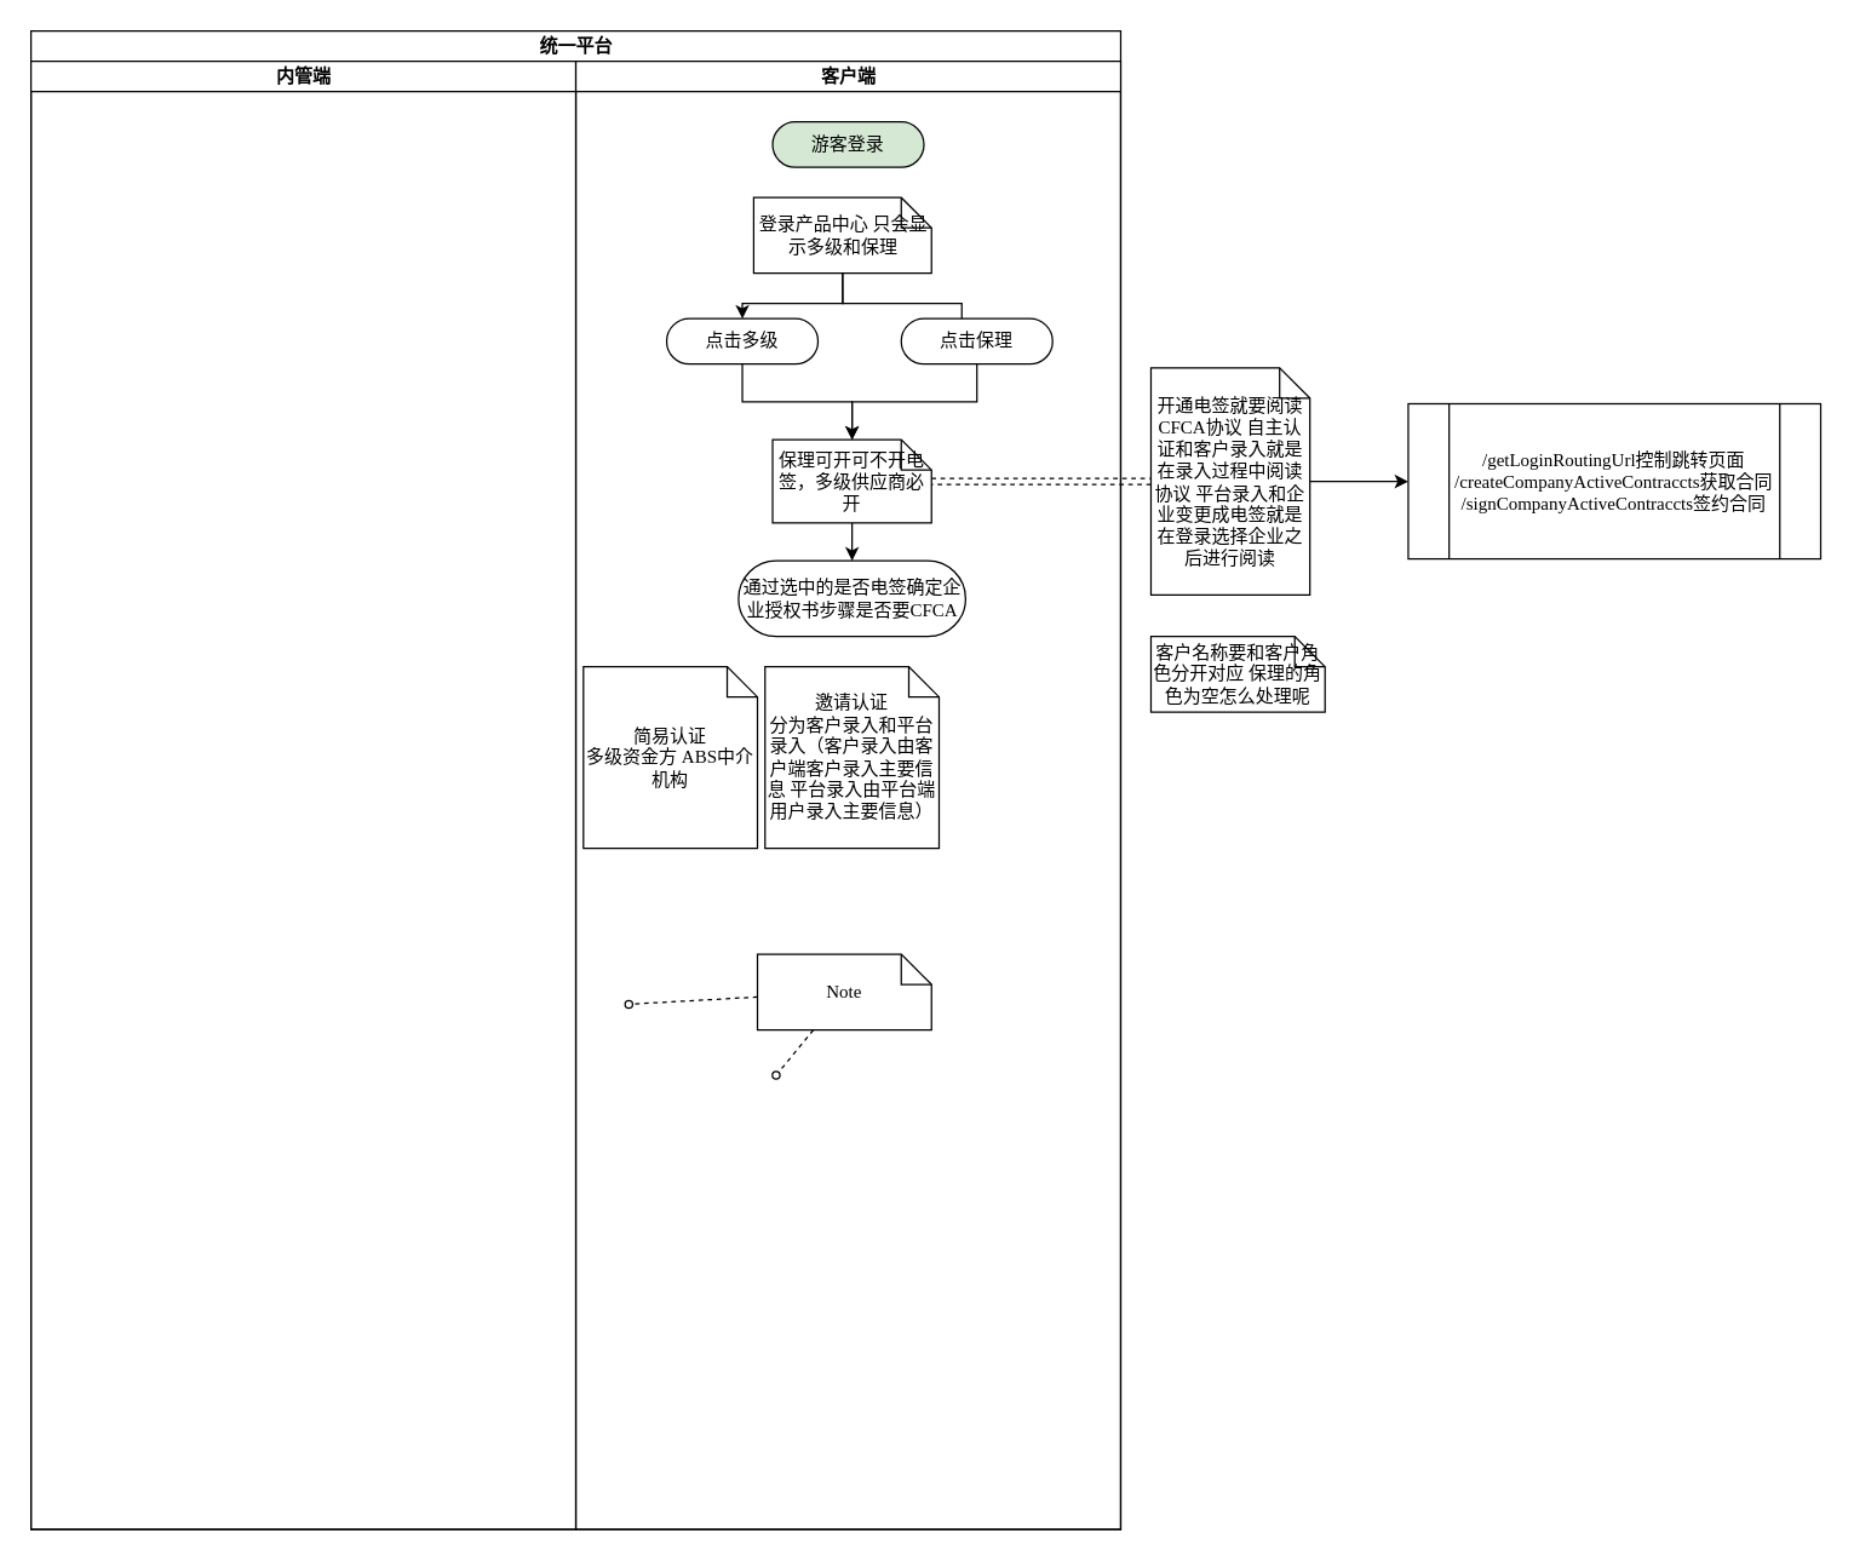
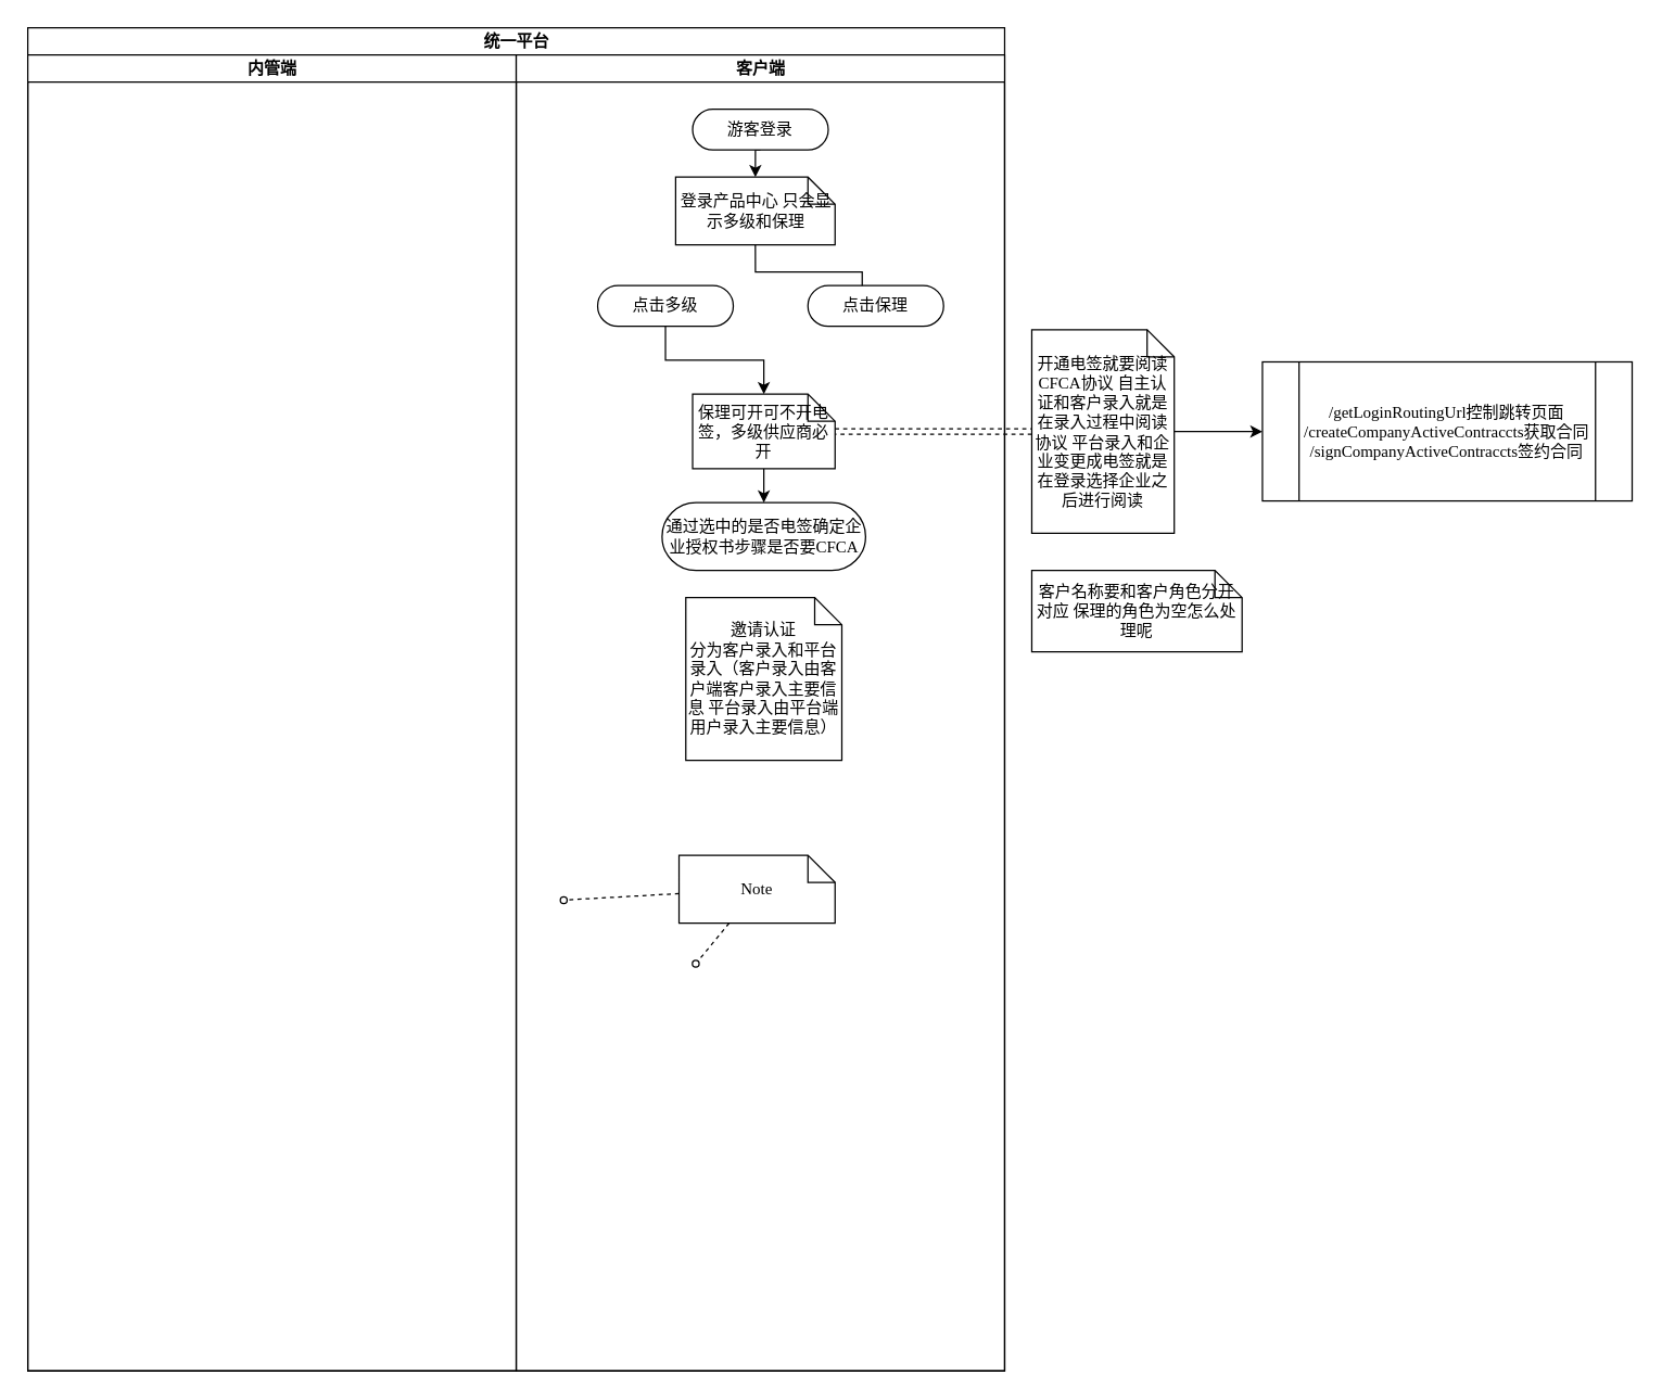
- <mxCell id="6" value="游客登录" style="rounded=1;whiteSpace=wrap;html=1;shadow=0;comic=0;labelBackgroundColor=none;strokeWidth=1;fontFamily=Verdana;fontSize=12;align=center;arcSize=50;fillColor=#d5e8d4;" parent="4" vertex="1"><mxGeometry x="130" y="40" width="100" height="30" as="geometry" /></mxCell>
+ <mxCell id="6" value="游客登录" style="rounded=1;whiteSpace=wrap;html=1;shadow=0;comic=0;labelBackgroundColor=none;strokeWidth=1;fontFamily=Verdana;fontSize=12;align=center;arcSize=50;" parent="4" vertex="1"><mxGeometry x="130" y="40" width="100" height="30" as="geometry" /></mxCell>
+ <mxCell id="5" style="edgeStyle=orthogonalEdgeStyle;rounded=0;orthogonalLoop=1;jettySize=auto;html=1;exitX=0.5;exitY=1;exitDx=0;exitDy=0;entryX=0.5;entryY=0;entryDx=0;entryDy=0;entryPerimeter=0;" edge="1" parent="4" source="6" target="12"><mxGeometry relative="1" as="geometry" /></mxCell>
- <mxCell id="10" style="edgeStyle=orthogonalEdgeStyle;rounded=0;orthogonalLoop=1;jettySize=auto;html=1;exitX=0.5;exitY=1;exitDx=0;exitDy=0;exitPerimeter=0;entryX=0.5;entryY=0;entryDx=0;entryDy=0;" edge="1" parent="4" source="12" target="14"><mxGeometry relative="1" as="geometry" /></mxCell>
- <mxCell id="15" style="edgeStyle=orthogonalEdgeStyle;rounded=0;orthogonalLoop=1;jettySize=auto;html=1;exitX=0.5;exitY=1;exitDx=0;exitDy=0;entryX=0.5;entryY=0;entryDx=0;entryDy=0;entryPerimeter=0;" edge="1" parent="4" source="16" target="18"><mxGeometry relative="1" as="geometry" /></mxCell>
- <mxCell id="26" value="客户名称要和客户角色分开对应 保理的角色为空怎么处理呢" style="shape=note;whiteSpace=wrap;html=1;rounded=0;shadow=0;comic=0;labelBackgroundColor=none;strokeWidth=1;fontFamily=Verdana;fontSize=12;align=center;size=20;" vertex="1" parent="1"><mxGeometry x="760" y="420" width="115" height="50" as="geometry" /></mxCell>
+ <mxCell id="26" value="客户名称要和客户角色分开对应 保理的角色为空怎么处理呢" style="shape=note;whiteSpace=wrap;html=1;rounded=0;shadow=0;comic=0;labelBackgroundColor=none;strokeWidth=1;fontFamily=Verdana;fontSize=12;align=center;size=20;" vertex="1" parent="1"><mxGeometry x="760" y="420" width="155" height="60" as="geometry" /></mxCell>
- <mxCell id="20" value="简易认证&lt;br&gt;多级资金方 ABS中介机构" style="shape=note;whiteSpace=wrap;html=1;rounded=0;shadow=0;comic=0;labelBackgroundColor=none;strokeWidth=1;fontFamily=Verdana;fontSize=12;align=center;size=20;" vertex="1" parent="4"><mxGeometry x="5" y="400" width="115" height="120" as="geometry" /></mxCell>
